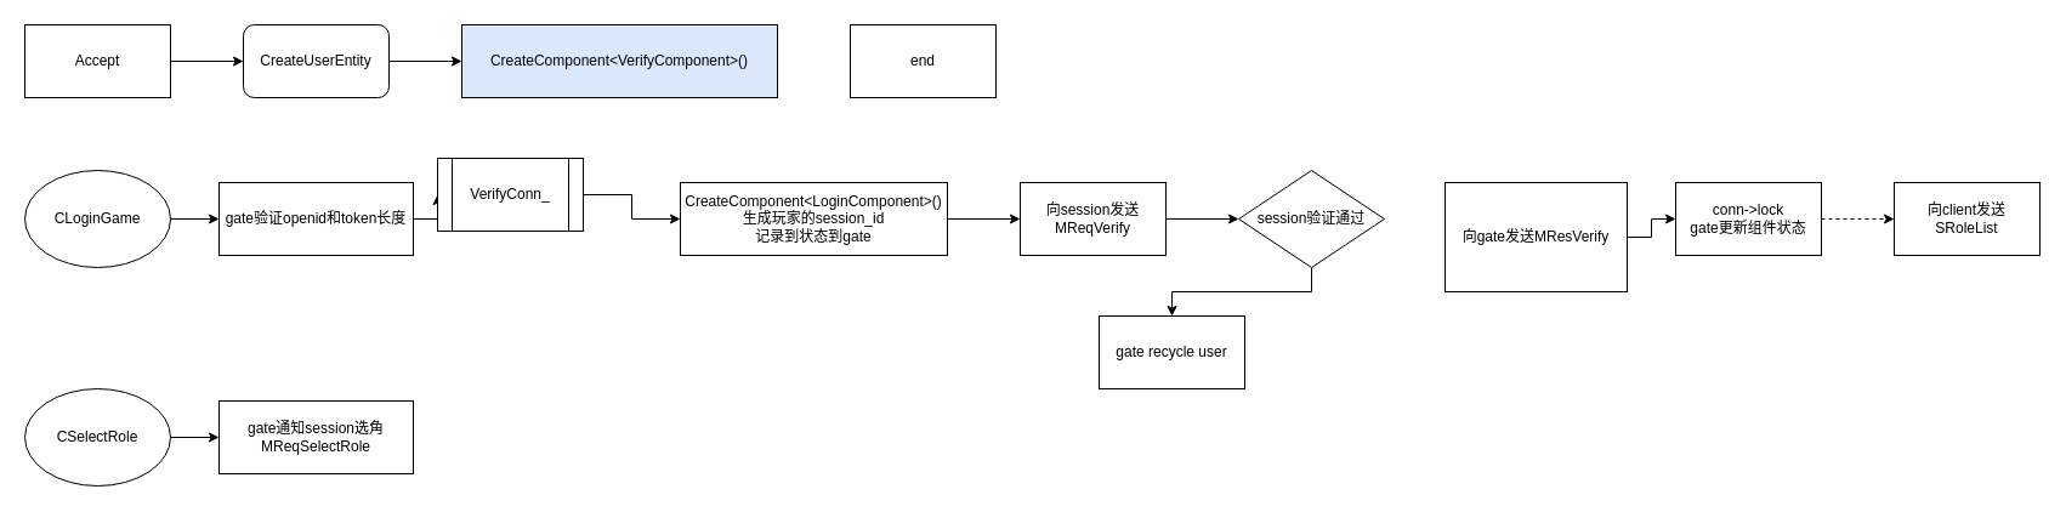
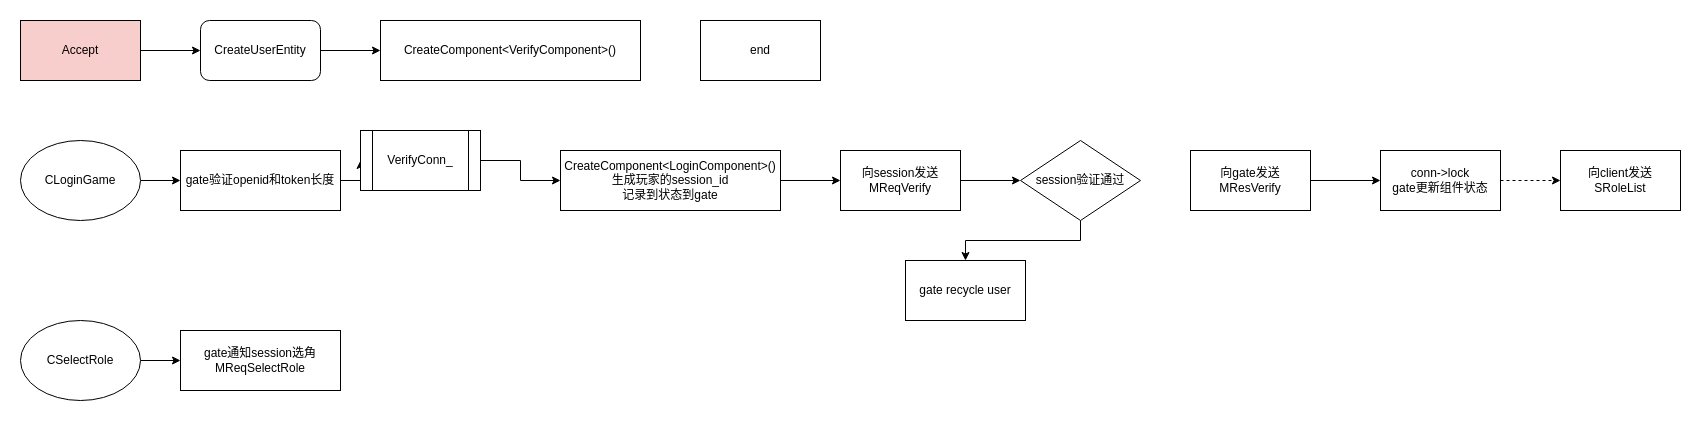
- <mxCell id="7" value="Accept" style="rounded=0;whiteSpace=wrap;html=1;" parent="1" vertex="1"><mxGeometry x="20" y="20" width="120" height="60" as="geometry" /></mxCell>
+ <mxCell id="7" value="Accept" style="rounded=0;whiteSpace=wrap;html=1;fillColor=#f8cecc;" parent="1" vertex="1"><mxGeometry x="20" y="20" width="120" height="60" as="geometry" /></mxCell>
- <mxCell id="10" value="CreateComponent&amp;lt;VerifyComponent&amp;gt;()" style="rounded=0;whiteSpace=wrap;html=1;fillColor=#dae8fc;" parent="1" vertex="1"><mxGeometry x="380" y="20" width="260" height="60" as="geometry" /></mxCell>
+ <mxCell id="10" value="CreateComponent&amp;lt;VerifyComponent&amp;gt;()" style="rounded=0;whiteSpace=wrap;html=1;" parent="1" vertex="1"><mxGeometry x="380" y="20" width="260" height="60" as="geometry" /></mxCell>
- <mxCell id="21" value="向gate发送MResVerify" style="whiteSpace=wrap;html=1;rounded=0;" vertex="1" parent="1"><mxGeometry x="1190" y="150" width="150" height="90" as="geometry" /></mxCell>
+ <mxCell id="21" value="向gate发送MResVerify" style="whiteSpace=wrap;html=1;rounded=0;" vertex="1" parent="1"><mxGeometry x="1190" y="150" width="120" height="60" as="geometry" /></mxCell>
